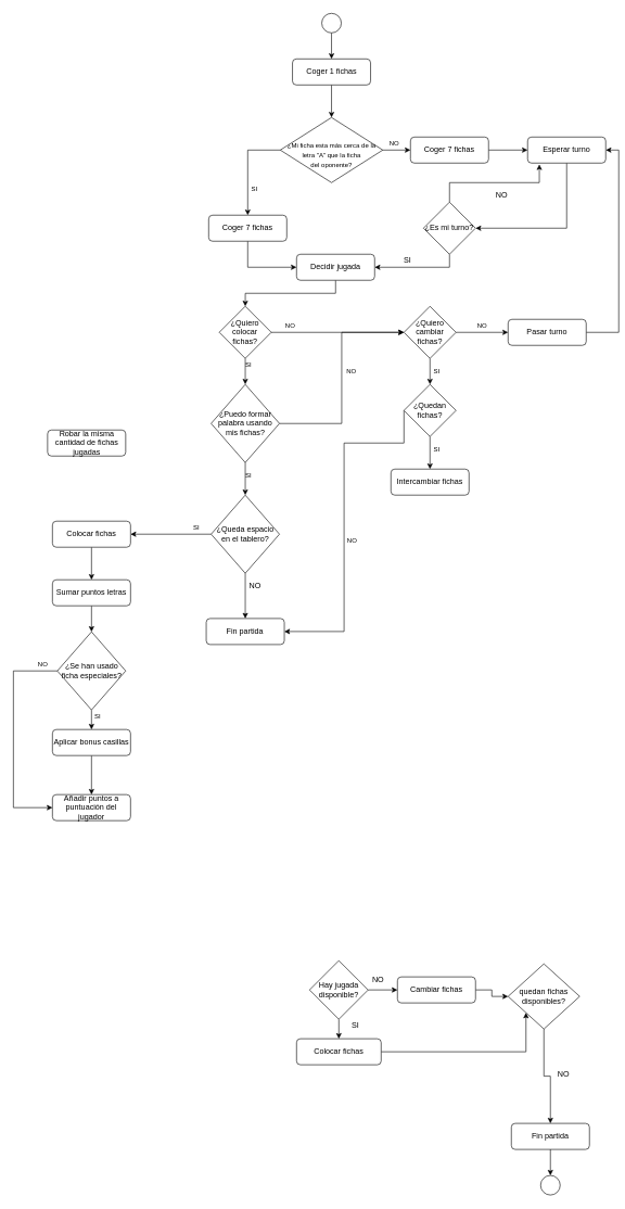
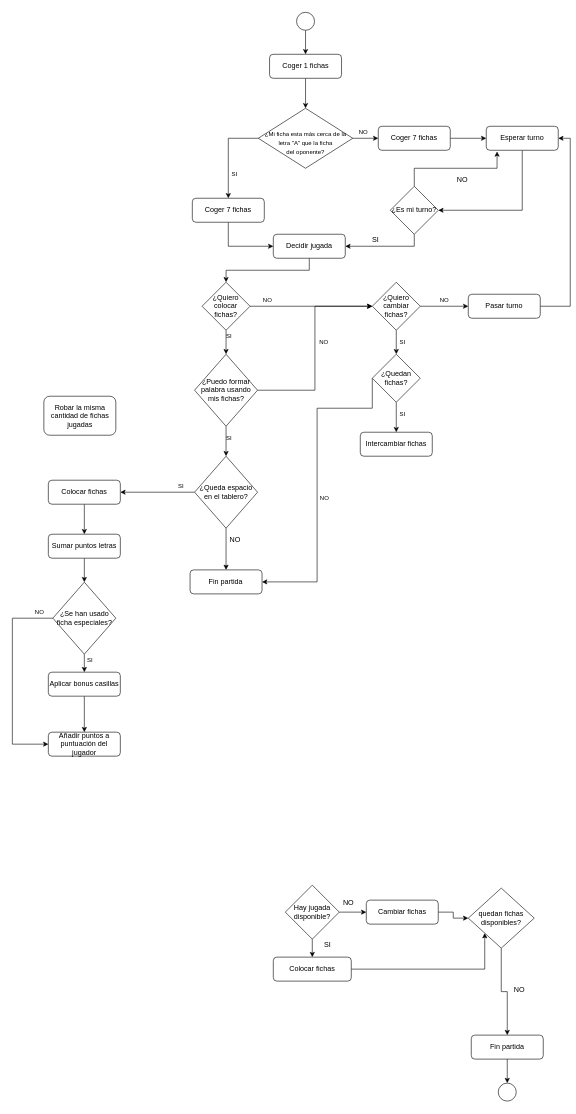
- <mxCell id="71" value="Robar la misma cantidad de fichas jugadas" style="rounded=1;whiteSpace=wrap;html=1;fontSize=12;glass=0;strokeWidth=1;shadow=0;" vertex="1" parent="1"><mxGeometry x="72.5" y="660" width="120" height="40" as="geometry" /></mxCell>
+ <mxCell id="71" value="Robar la misma cantidad de fichas jugadas" style="rounded=1;whiteSpace=wrap;html=1;fontSize=12;glass=0;strokeWidth=1;shadow=0;" vertex="1" parent="1"><mxGeometry x="72.5" y="660" width="120" height="65" as="geometry" /></mxCell>
